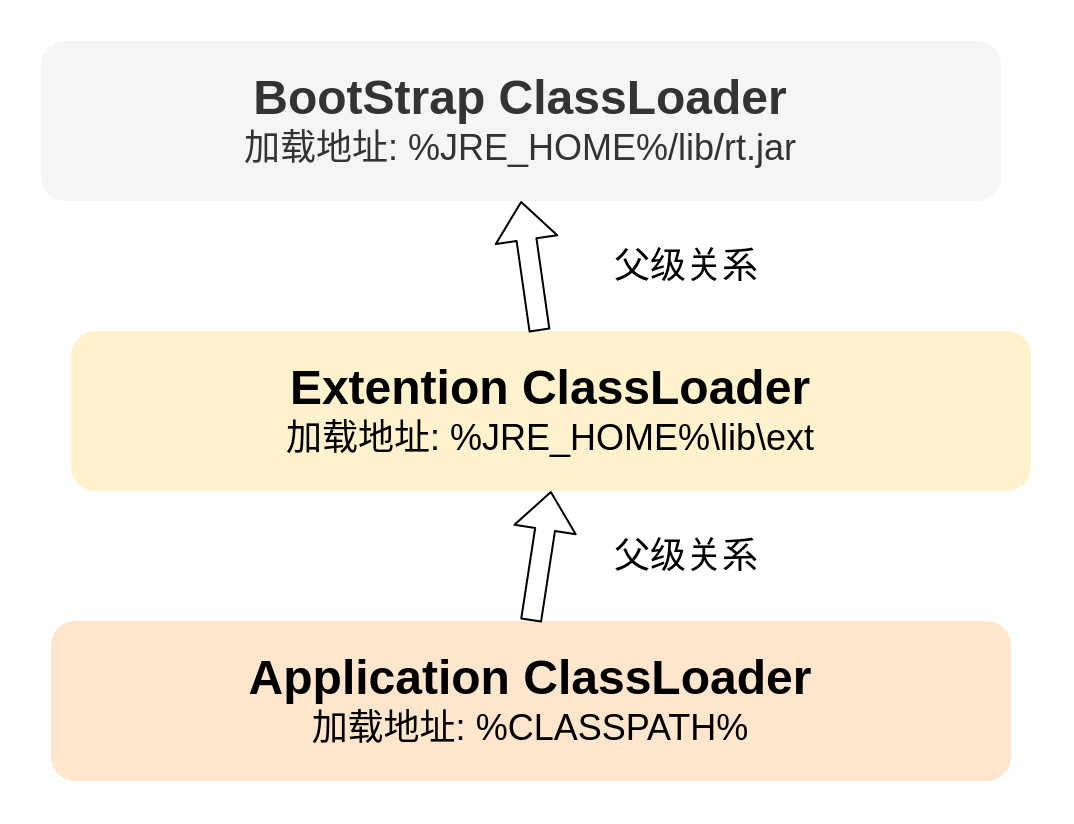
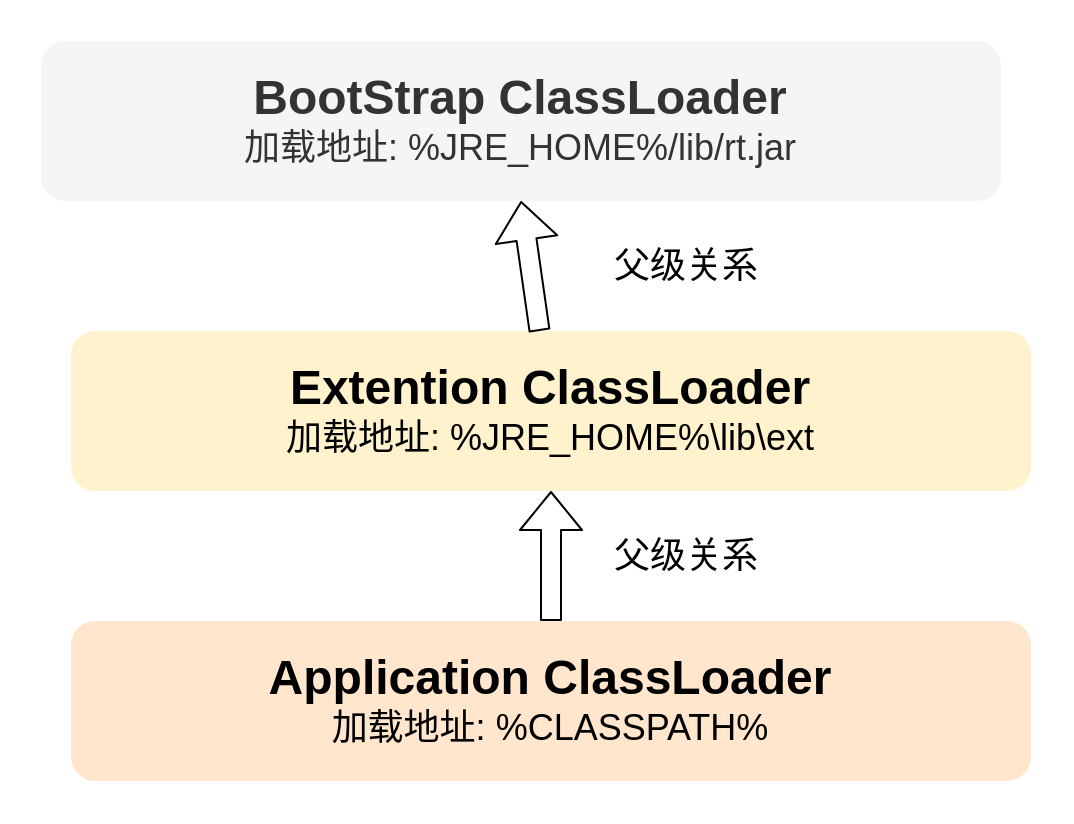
- <mxCell id="5" value="&lt;font&gt;&lt;font&gt;&lt;span style=&quot;font-size: 24px&quot;&gt;&lt;b&gt;Application&amp;nbsp;&lt;/b&gt;&lt;/span&gt;&lt;b style=&quot;font-size: 24px&quot;&gt;ClassLoader&lt;/b&gt;&lt;br&gt;&lt;/font&gt;&lt;font style=&quot;font-size: 18px&quot;&gt;加载地址: %CLASSPATH%&lt;/font&gt;&lt;br&gt;&lt;/font&gt;" style="rounded=1;whiteSpace=wrap;html=1;align=center;fillColor=#ffe6cc;strokeColor=none;" vertex="1" parent="1"><mxGeometry x="25" y="310" width="480" height="80" as="geometry" /></mxCell>
+ <mxCell id="5" value="&lt;font&gt;&lt;font&gt;&lt;span style=&quot;font-size: 24px&quot;&gt;&lt;b&gt;Application&amp;nbsp;&lt;/b&gt;&lt;/span&gt;&lt;b style=&quot;font-size: 24px&quot;&gt;ClassLoader&lt;/b&gt;&lt;br&gt;&lt;/font&gt;&lt;font style=&quot;font-size: 18px&quot;&gt;加载地址: %CLASSPATH%&lt;/font&gt;&lt;br&gt;&lt;/font&gt;" style="rounded=1;whiteSpace=wrap;html=1;align=center;fillColor=#ffe6cc;strokeColor=none;" vertex="1" parent="1"><mxGeometry x="35" y="310" width="480" height="80" as="geometry" /></mxCell>
